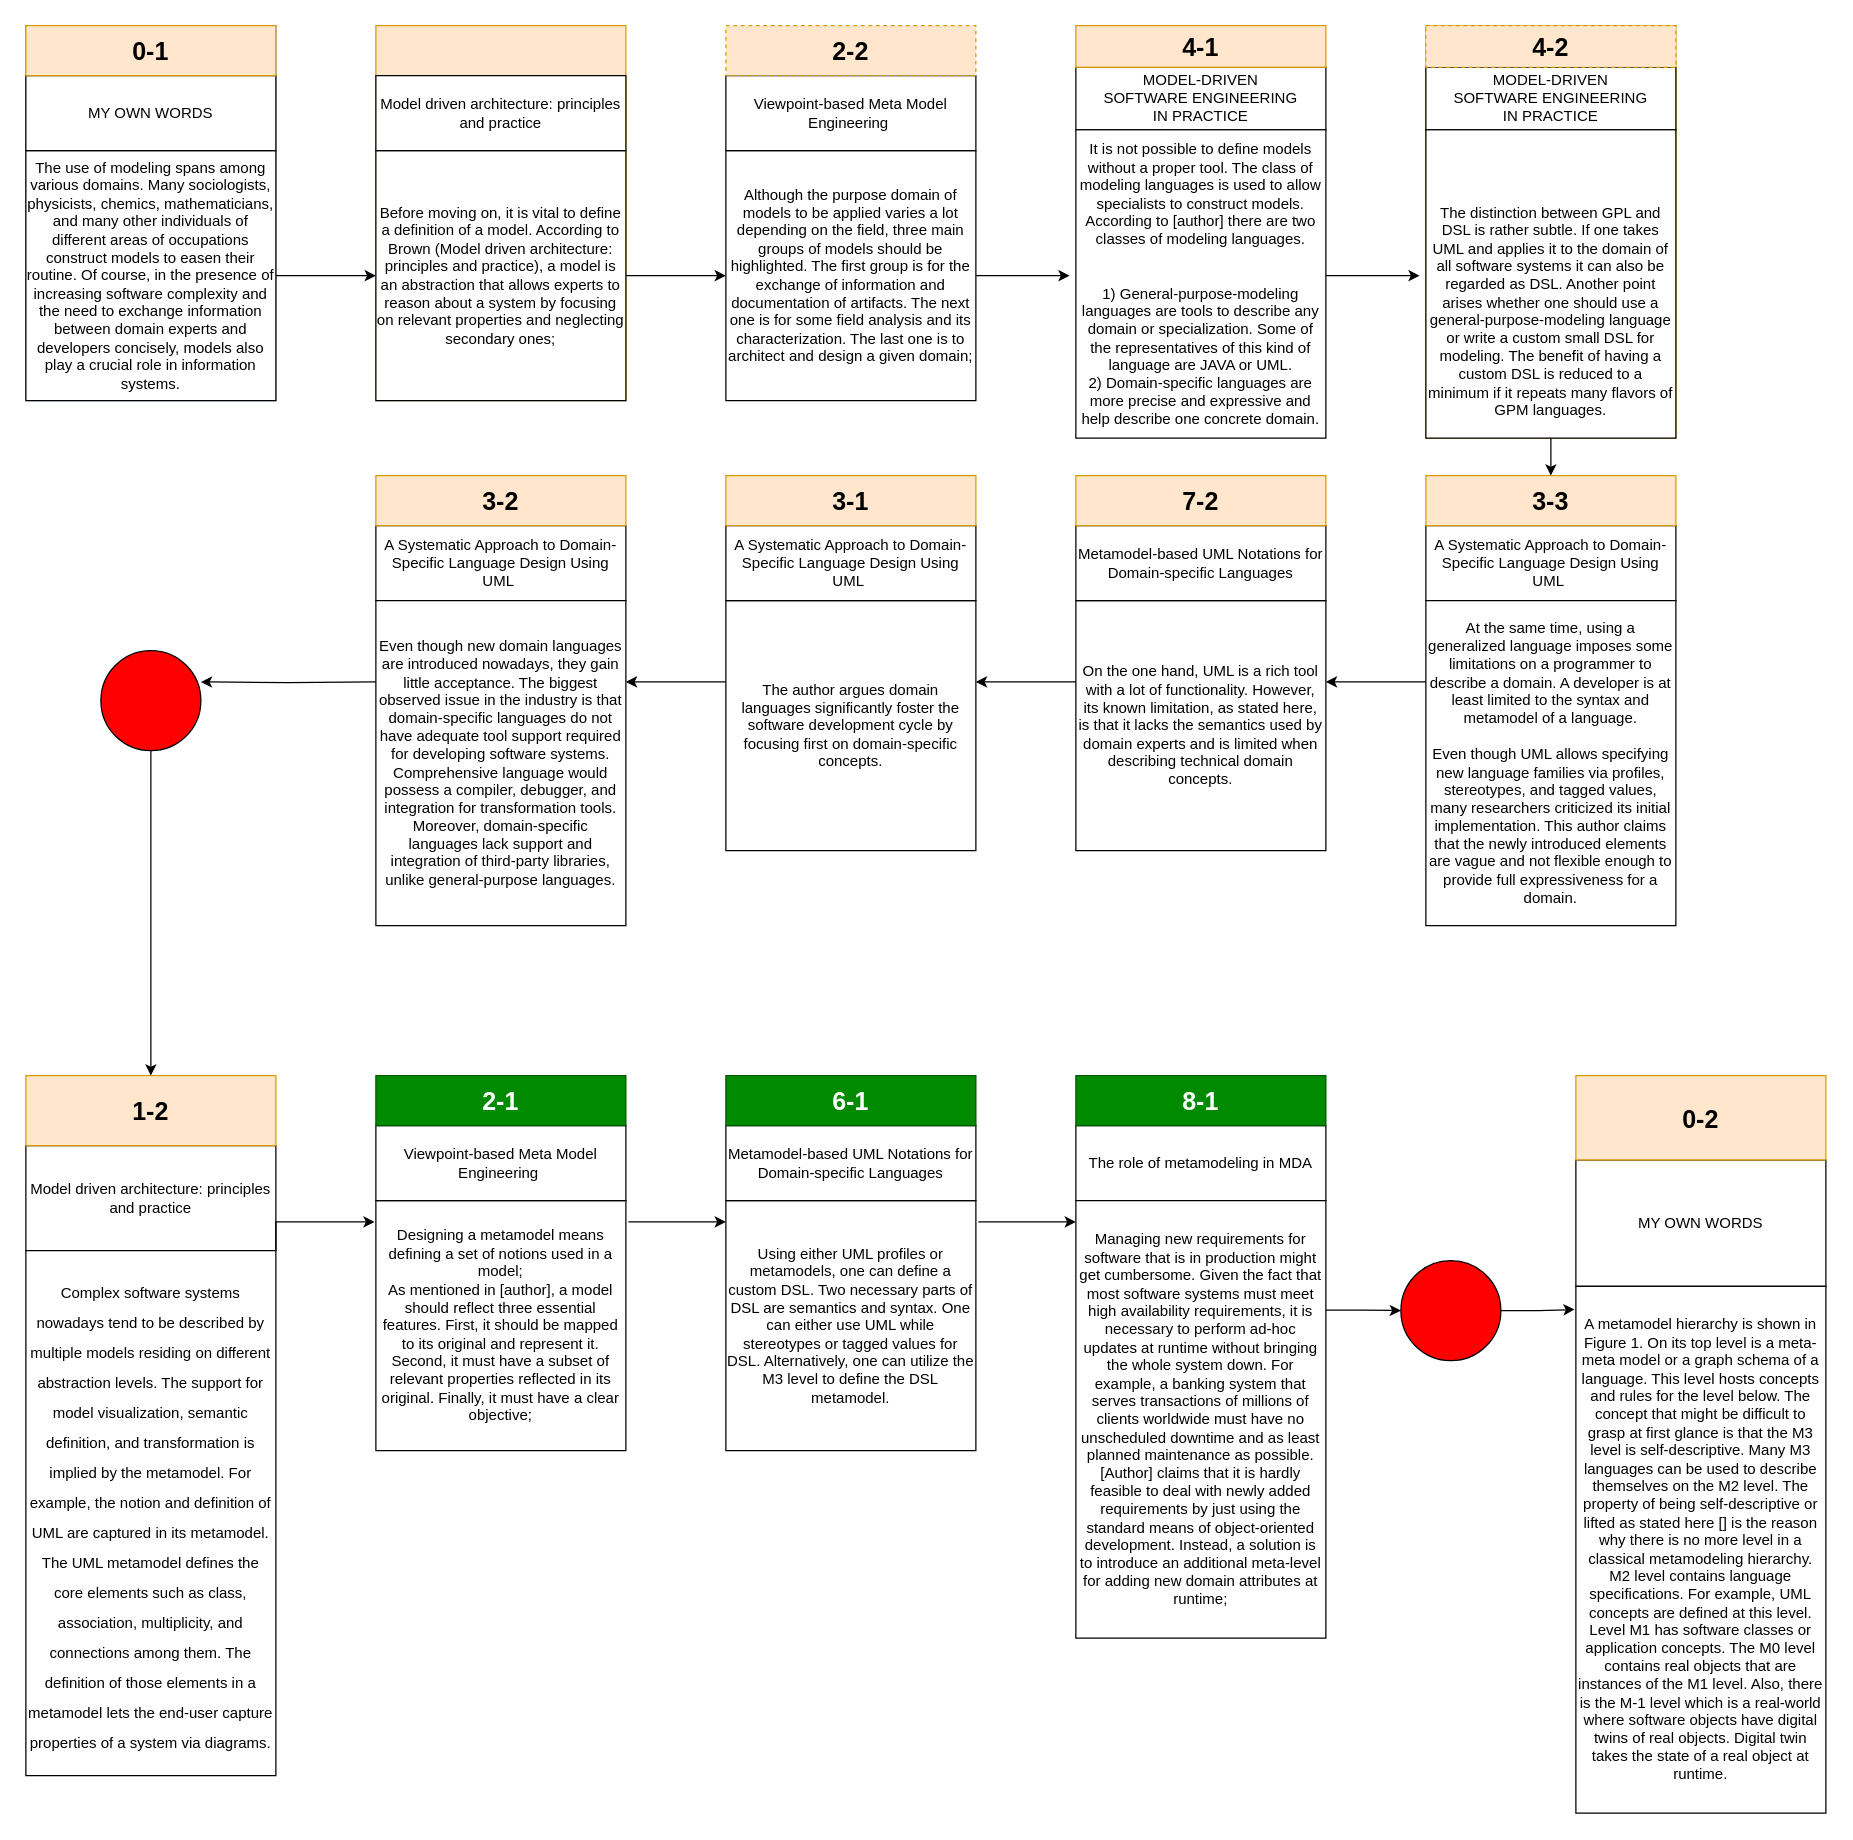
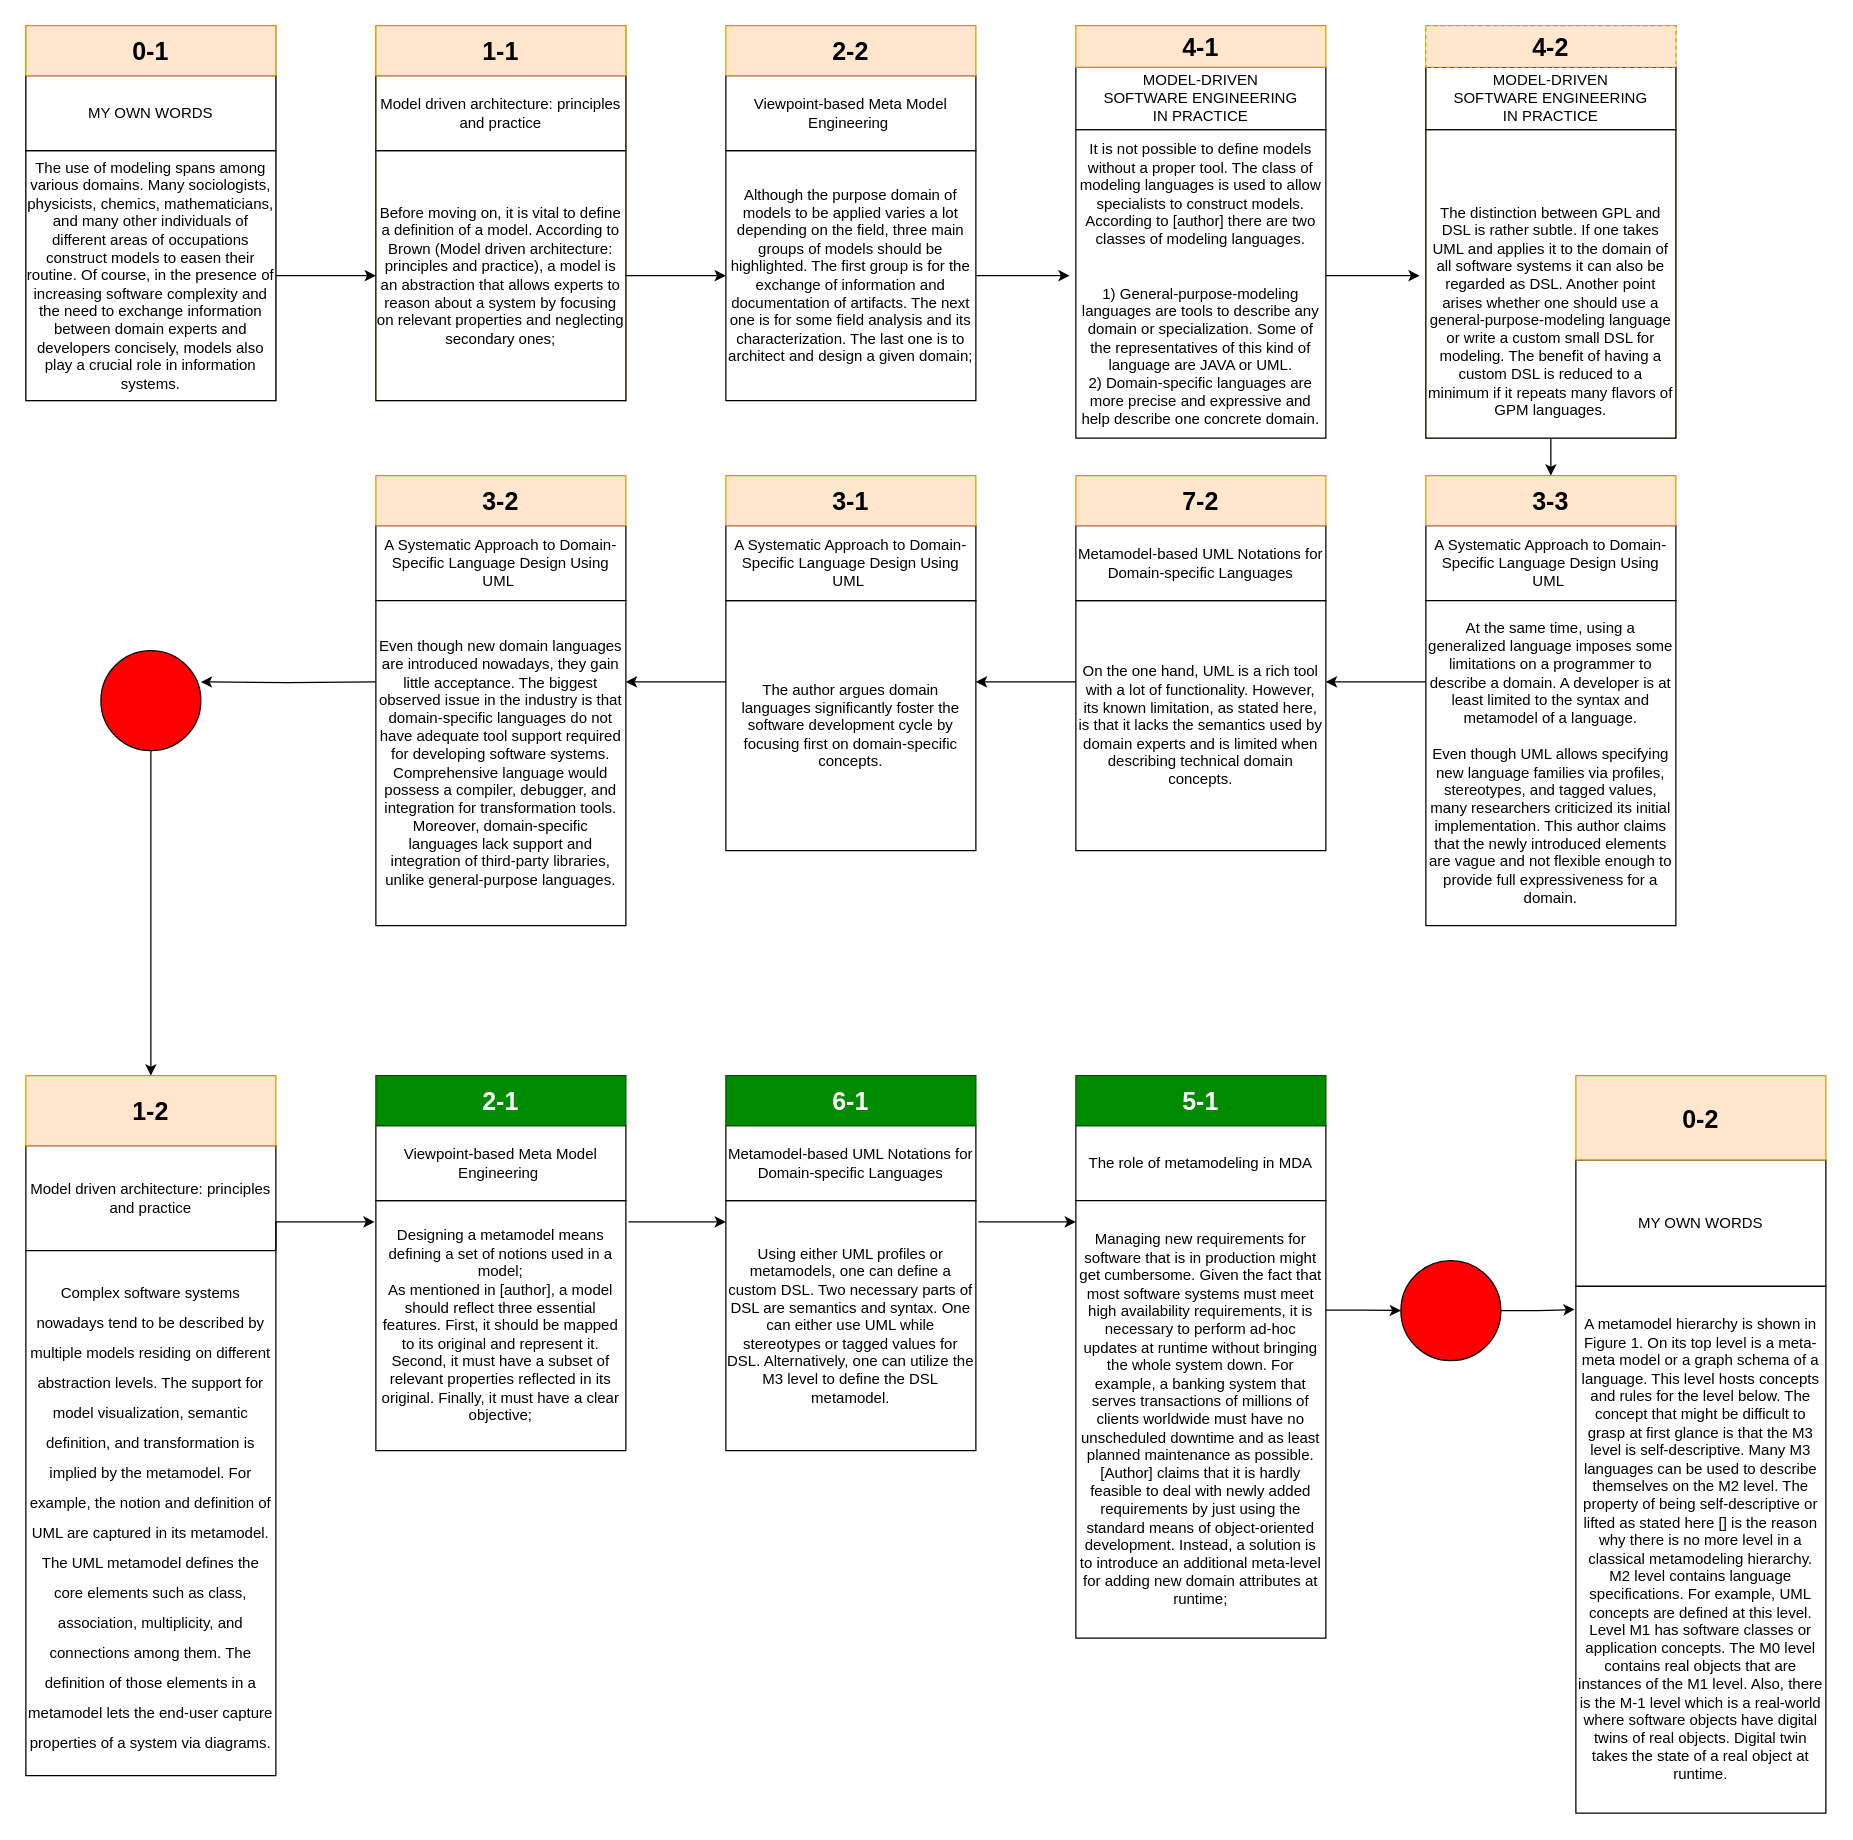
+ <mxCell id="5" value="&lt;font style=&quot;font-size: 20px;&quot;&gt;&lt;b&gt;1-1&lt;/b&gt;&lt;/font&gt;" style="rounded=0;whiteSpace=wrap;html=1;fillColor=#ffe6cc;strokeColor=#d79b00;" parent="2" vertex="1"><mxGeometry width="200" height="40" as="geometry" /></mxCell>
- <mxCell id="21" value="&lt;font style=&quot;font-size: 20px;&quot;&gt;&lt;b&gt;2-2&lt;/b&gt;&lt;/font&gt;" style="rounded=0;whiteSpace=wrap;html=1;fillColor=#ffe6cc;strokeColor=#d79b00;dashed=1;" parent="18" vertex="1"><mxGeometry width="200" height="40" as="geometry" /></mxCell>
+ <mxCell id="21" value="&lt;font style=&quot;font-size: 20px;&quot;&gt;&lt;b&gt;2-2&lt;/b&gt;&lt;/font&gt;" style="rounded=0;whiteSpace=wrap;html=1;fillColor=#ffe6cc;strokeColor=#d79b00;" parent="18" vertex="1"><mxGeometry width="200" height="40" as="geometry" /></mxCell>
- <mxCell id="44" value="&lt;font style=&quot;font-size: 20px;&quot;&gt;&lt;b&gt;8-1&lt;/b&gt;&lt;/font&gt;" style="rounded=0;whiteSpace=wrap;html=1;fillColor=#008a00;strokeColor=#005700;fontColor=#ffffff;" parent="42" vertex="1"><mxGeometry width="200" height="40" as="geometry" /></mxCell>
+ <mxCell id="44" value="&lt;font style=&quot;font-size: 20px;&quot;&gt;&lt;b&gt;5-1&lt;/b&gt;&lt;/font&gt;" style="rounded=0;whiteSpace=wrap;html=1;fillColor=#008a00;strokeColor=#005700;fontColor=#ffffff;" parent="42" vertex="1"><mxGeometry width="200" height="40" as="geometry" /></mxCell>
